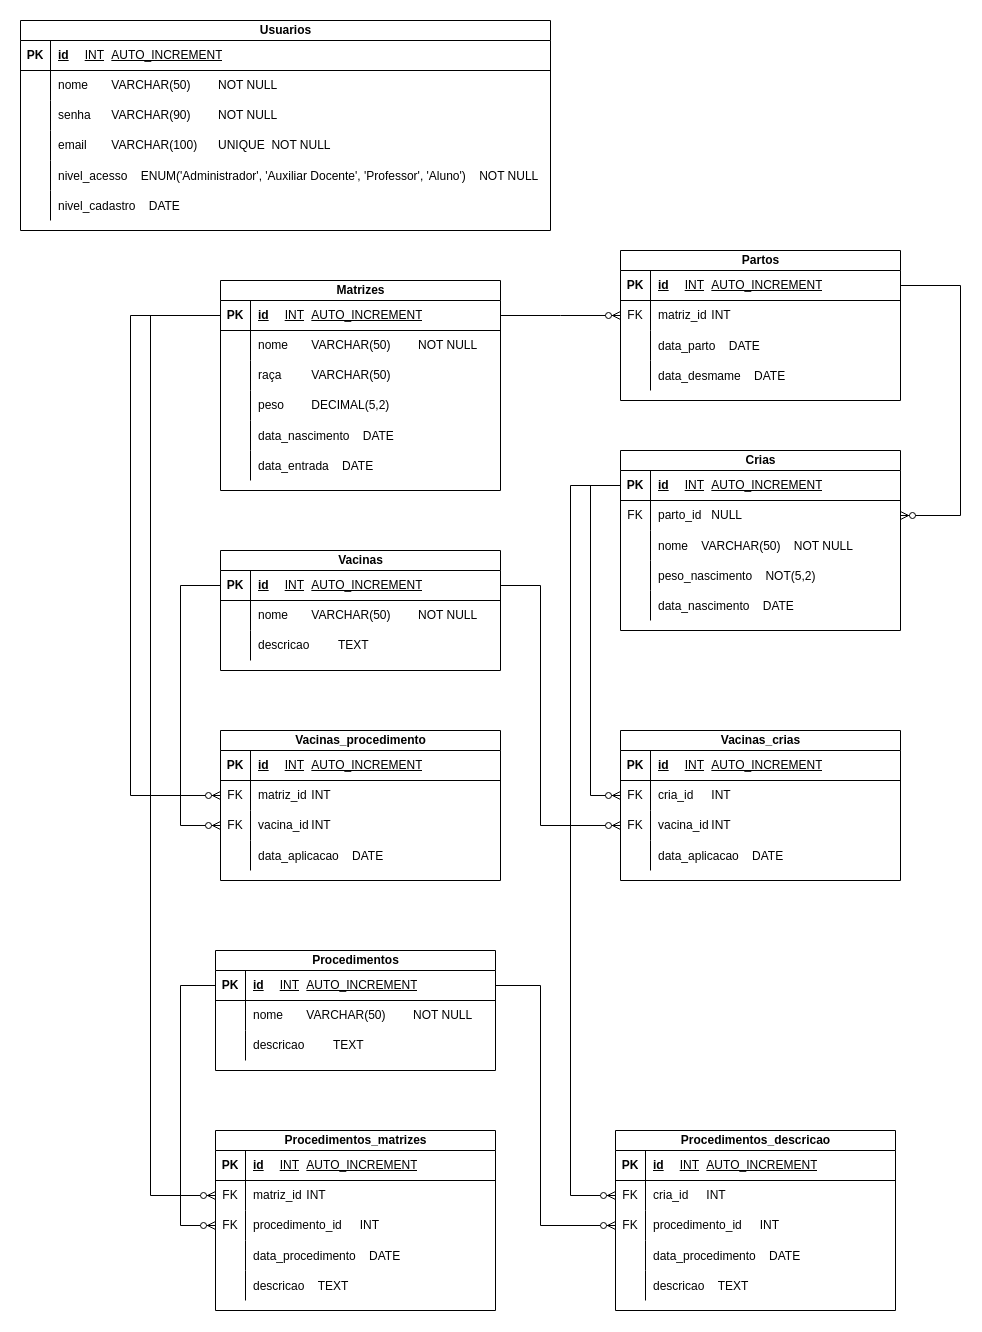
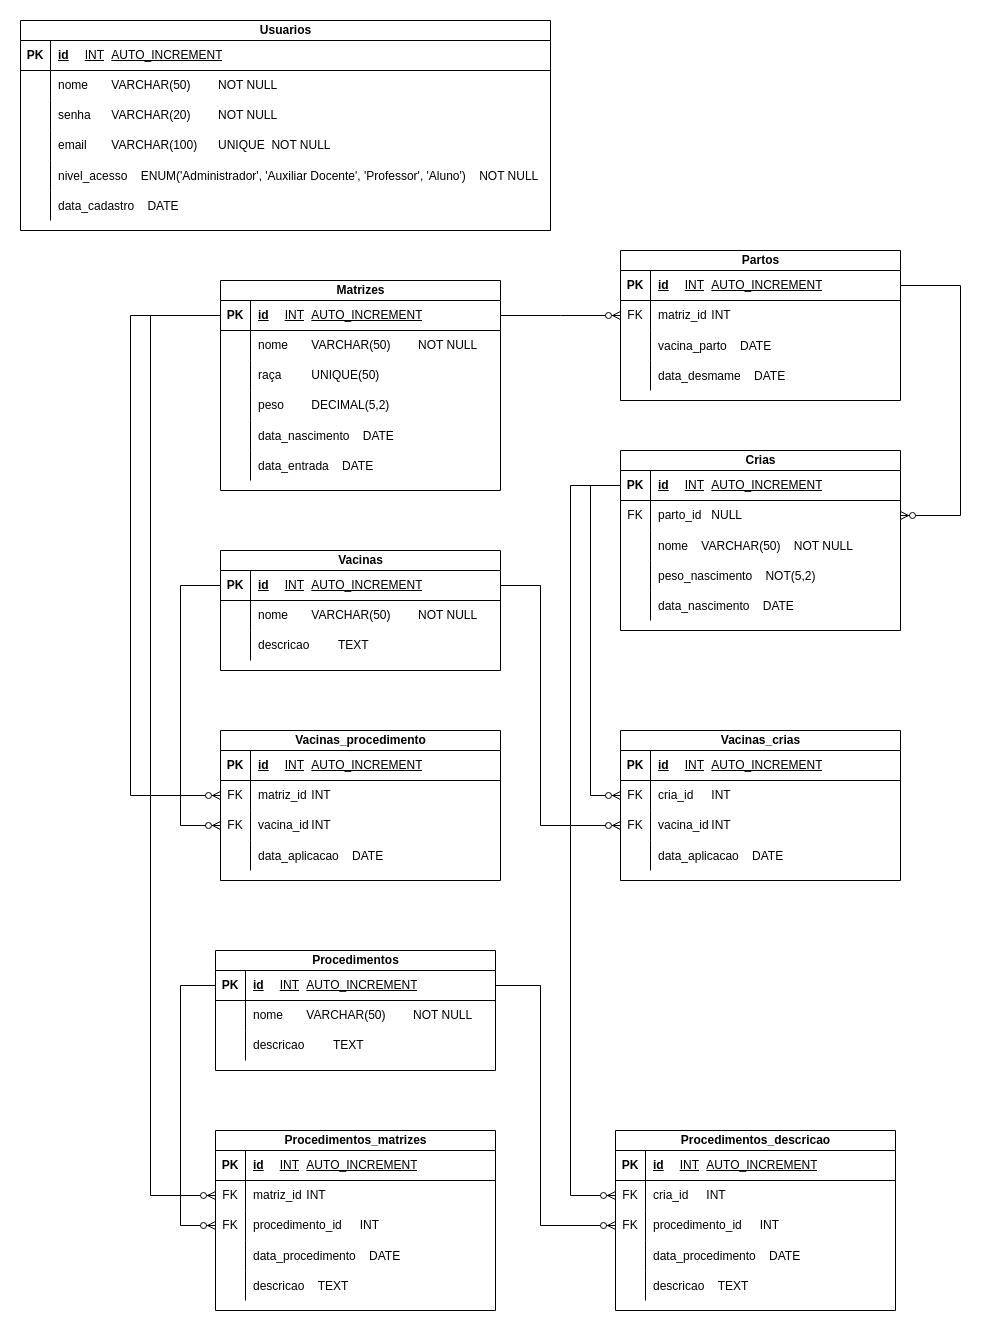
- <mxCell id="11" value="senha&lt;span style=&quot;white-space: pre;&quot;&gt;&#09;&lt;/span&gt;VARCHAR(90)&lt;span style=&quot;white-space: pre;&quot;&gt;&#09;&lt;/span&gt;NOT NULL" style="shape=partialRectangle;connectable=0;fillColor=none;top=0;left=0;bottom=0;right=0;align=left;spacingLeft=6;overflow=hidden;whiteSpace=wrap;html=1;" vertex="1" parent="9"><mxGeometry x="30" width="500" height="30" as="geometry"><mxRectangle width="500" height="30" as="alternateBounds" /></mxGeometry></mxCell>
+ <mxCell id="11" value="senha&lt;span style=&quot;white-space: pre;&quot;&gt;&#09;&lt;/span&gt;VARCHAR(20)&lt;span style=&quot;white-space: pre;&quot;&gt;&#09;&lt;/span&gt;NOT NULL" style="shape=partialRectangle;connectable=0;fillColor=none;top=0;left=0;bottom=0;right=0;align=left;spacingLeft=6;overflow=hidden;whiteSpace=wrap;html=1;" vertex="1" parent="9"><mxGeometry x="30" width="500" height="30" as="geometry"><mxRectangle width="500" height="30" as="alternateBounds" /></mxGeometry></mxCell>
- <mxCell id="20" value="nivel_cadastro    DATE" style="shape=partialRectangle;connectable=0;fillColor=none;top=0;left=0;bottom=0;right=0;align=left;spacingLeft=6;overflow=hidden;" vertex="1" parent="18"><mxGeometry x="30" width="500" height="30" as="geometry"><mxRectangle width="500" height="30" as="alternateBounds" /></mxGeometry></mxCell>
+ <mxCell id="20" value="data_cadastro    DATE" style="shape=partialRectangle;connectable=0;fillColor=none;top=0;left=0;bottom=0;right=0;align=left;spacingLeft=6;overflow=hidden;" vertex="1" parent="18"><mxGeometry x="30" width="500" height="30" as="geometry"><mxRectangle width="500" height="30" as="alternateBounds" /></mxGeometry></mxCell>
- <mxCell id="49" value="data_parto    DATE" style="shape=partialRectangle;connectable=0;fillColor=none;top=0;left=0;bottom=0;right=0;align=left;spacingLeft=6;overflow=hidden;" vertex="1" parent="47"><mxGeometry x="30" width="250" height="30" as="geometry"><mxRectangle width="250" height="30" as="alternateBounds" /></mxGeometry></mxCell>
+ <mxCell id="49" value="vacina_parto    DATE" style="shape=partialRectangle;connectable=0;fillColor=none;top=0;left=0;bottom=0;right=0;align=left;spacingLeft=6;overflow=hidden;" vertex="1" parent="47"><mxGeometry x="30" width="250" height="30" as="geometry"><mxRectangle width="250" height="30" as="alternateBounds" /></mxGeometry></mxCell>
- <mxCell id="30" value="raça&lt;span style=&quot;white-space: pre;&quot;&gt;&#09;&lt;/span&gt;&lt;span style=&quot;white-space: pre;&quot;&gt;&#09;&lt;/span&gt;VARCHAR(50)&lt;span style=&quot;white-space: pre;&quot;&gt;&#09;&lt;/span&gt;" style="shape=partialRectangle;connectable=0;fillColor=none;top=0;left=0;bottom=0;right=0;align=left;spacingLeft=6;overflow=hidden;whiteSpace=wrap;html=1;" vertex="1" parent="28"><mxGeometry x="30" width="250" height="30" as="geometry"><mxRectangle width="250" height="30" as="alternateBounds" /></mxGeometry></mxCell>
+ <mxCell id="30" value="raça&lt;span style=&quot;white-space: pre;&quot;&gt;&#09;&lt;/span&gt;&lt;span style=&quot;white-space: pre;&quot;&gt;&#09;&lt;/span&gt;UNIQUE(50)&lt;span style=&quot;white-space: pre;&quot;&gt;&#09;&lt;/span&gt;" style="shape=partialRectangle;connectable=0;fillColor=none;top=0;left=0;bottom=0;right=0;align=left;spacingLeft=6;overflow=hidden;whiteSpace=wrap;html=1;" vertex="1" parent="28"><mxGeometry x="30" width="250" height="30" as="geometry"><mxRectangle width="250" height="30" as="alternateBounds" /></mxGeometry></mxCell>
